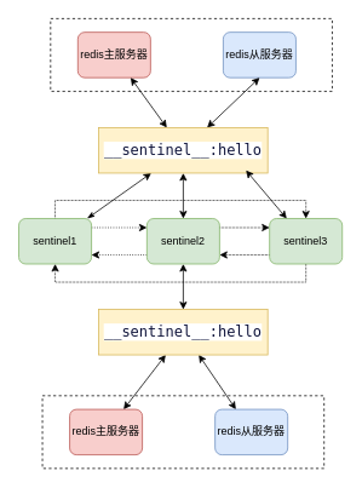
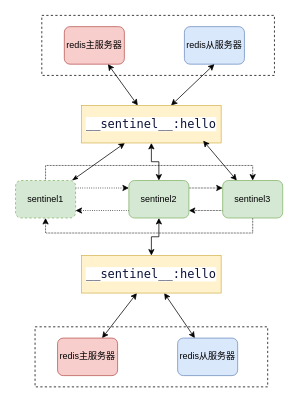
- <mxCell id="6" value="sentinel1" style="rounded=1;whiteSpace=wrap;html=1;fillColor=#d5e8d4;strokeColor=#82b366;" parent="1" vertex="1"><mxGeometry x="20" y="240" width="80" height="50" as="geometry" /></mxCell>
+ <mxCell id="6" value="sentinel1" style="rounded=1;whiteSpace=wrap;html=1;fillColor=#d5e8d4;strokeColor=#82b366;dashed=1;" parent="1" vertex="1"><mxGeometry x="20" y="240" width="80" height="50" as="geometry" /></mxCell>
- <mxCell id="11" value="sentinel2" style="rounded=1;whiteSpace=wrap;html=1;fillColor=#d5e8d4;strokeColor=#82b366;" parent="1" vertex="1"><mxGeometry x="161" y="240" width="80" height="50" as="geometry" /></mxCell>
+ <mxCell id="11" value="sentinel2" style="rounded=1;whiteSpace=wrap;html=1;fillColor=#d5e8d4;strokeColor=#82b366;" parent="1" vertex="1"><mxGeometry x="171" y="240" width="80" height="50" as="geometry" /></mxCell>
